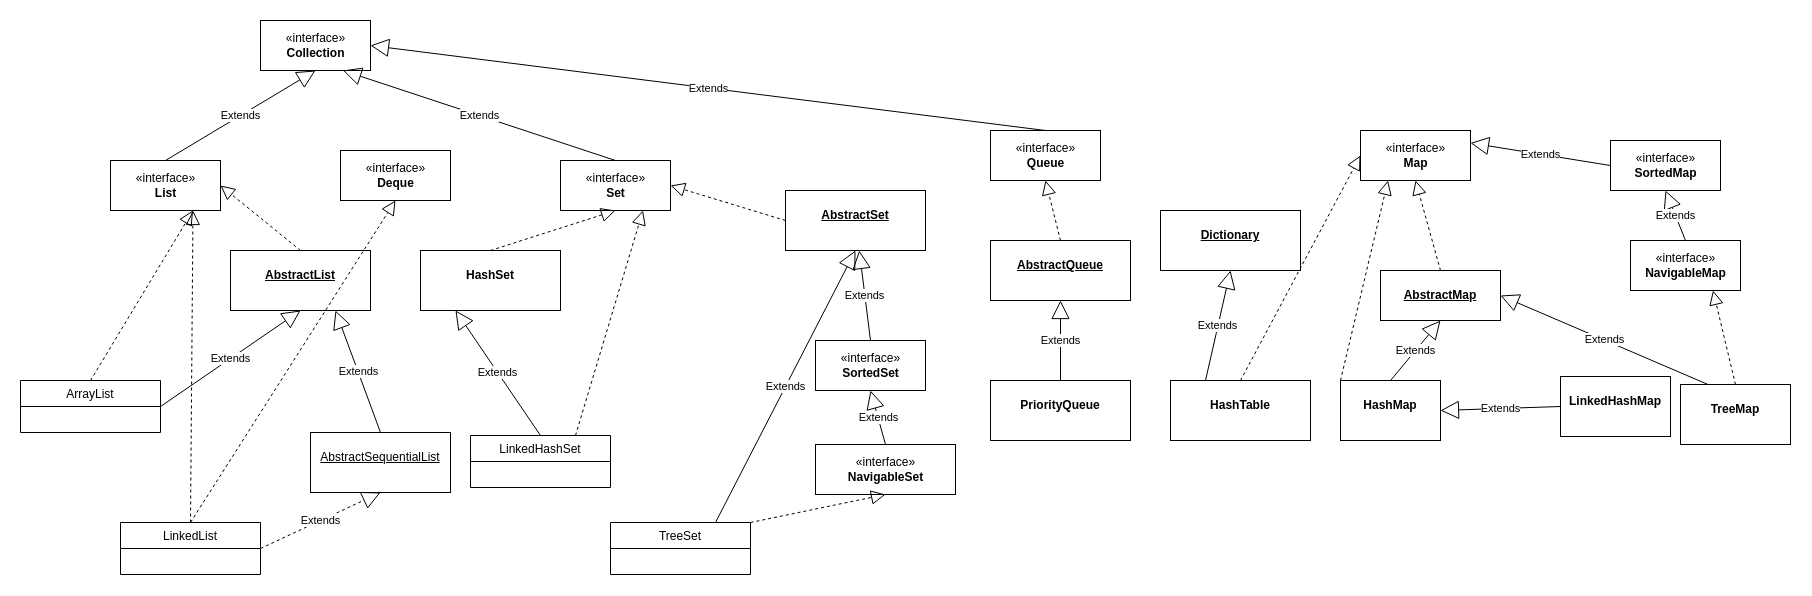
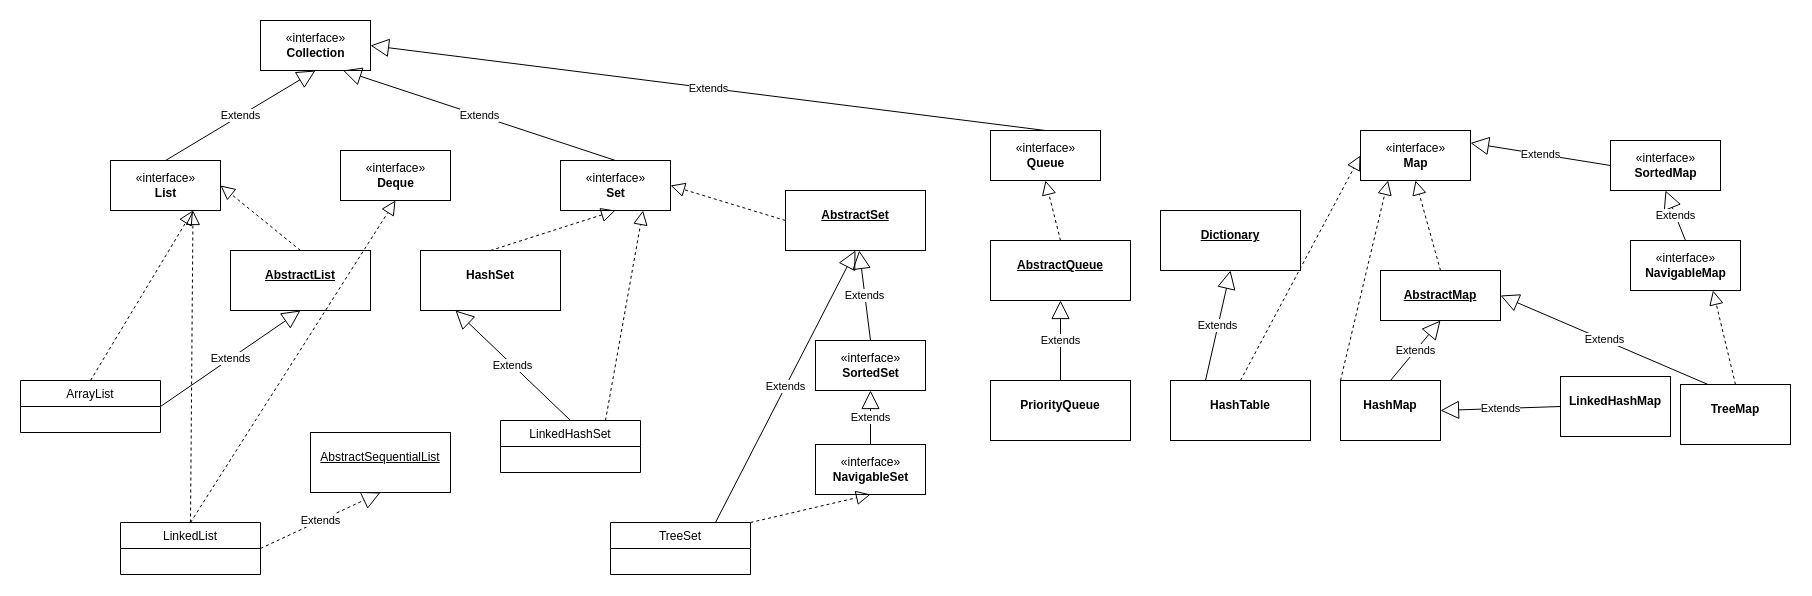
- <mxCell id="14" value="Extends" style="endArrow=block;endSize=16;endFill=0;html=1;exitX=0.5;exitY=0;exitDx=0;exitDy=0;entryX=0.75;entryY=1;entryDx=0;entryDy=0;" parent="1" source="45" target="7" edge="1"><mxGeometry width="160" relative="1" as="geometry"><mxPoint x="380" y="442" as="sourcePoint" /><mxPoint x="460" y="532" as="targetPoint" /></mxGeometry></mxCell>
- <mxCell id="20" value="LinkedHashSet" style="swimlane;fontStyle=0;childLayout=stackLayout;horizontal=1;startSize=26;fillColor=none;horizontalStack=0;resizeParent=1;resizeParentMax=0;resizeLast=0;collapsible=1;marginBottom=0;" parent="1" vertex="1"><mxGeometry x="470" y="435" width="140" height="52" as="geometry" /></mxCell>
+ <mxCell id="20" value="LinkedHashSet" style="swimlane;fontStyle=0;childLayout=stackLayout;horizontal=1;startSize=26;fillColor=none;horizontalStack=0;resizeParent=1;resizeParentMax=0;resizeLast=0;collapsible=1;marginBottom=0;" parent="1" vertex="1"><mxGeometry x="500" y="420" width="140" height="52" as="geometry" /></mxCell>
- <mxCell id="26" value="«interface»&lt;br&gt;&lt;b&gt;NavigableSet&lt;/b&gt;" style="html=1;" parent="1" vertex="1"><mxGeometry x="815" y="444" width="140" height="50" as="geometry" /></mxCell>
+ <mxCell id="26" value="«interface»&lt;br&gt;&lt;b&gt;NavigableSet&lt;/b&gt;" style="html=1;" parent="1" vertex="1"><mxGeometry x="815" y="444" width="110" height="50" as="geometry" /></mxCell>
